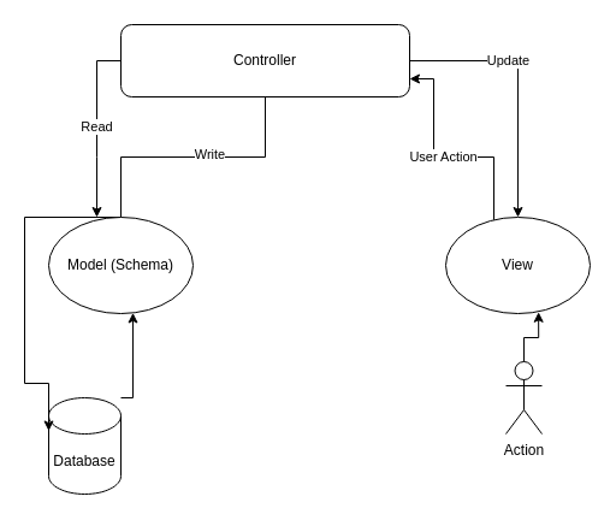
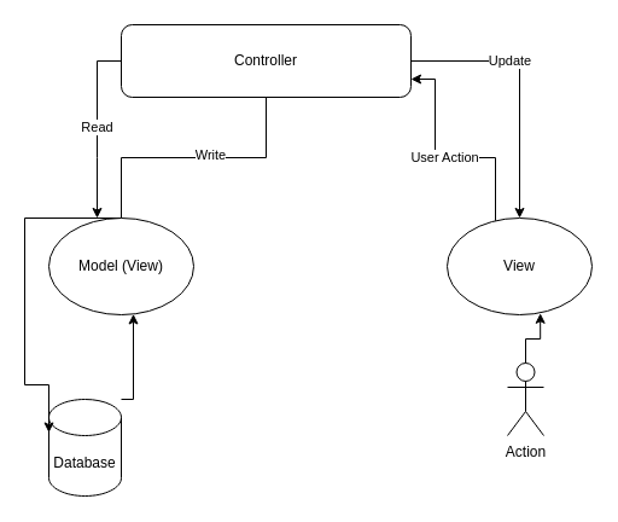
- <mxCell id="9" value="Model (Schema)" style="ellipse;whiteSpace=wrap;html=1;" vertex="1" parent="1"><mxGeometry x="40" y="180" width="120" height="80" as="geometry" /></mxCell>
+ <mxCell id="9" value="Model (View)" style="ellipse;whiteSpace=wrap;html=1;" vertex="1" parent="1"><mxGeometry x="40" y="180" width="120" height="80" as="geometry" /></mxCell>
